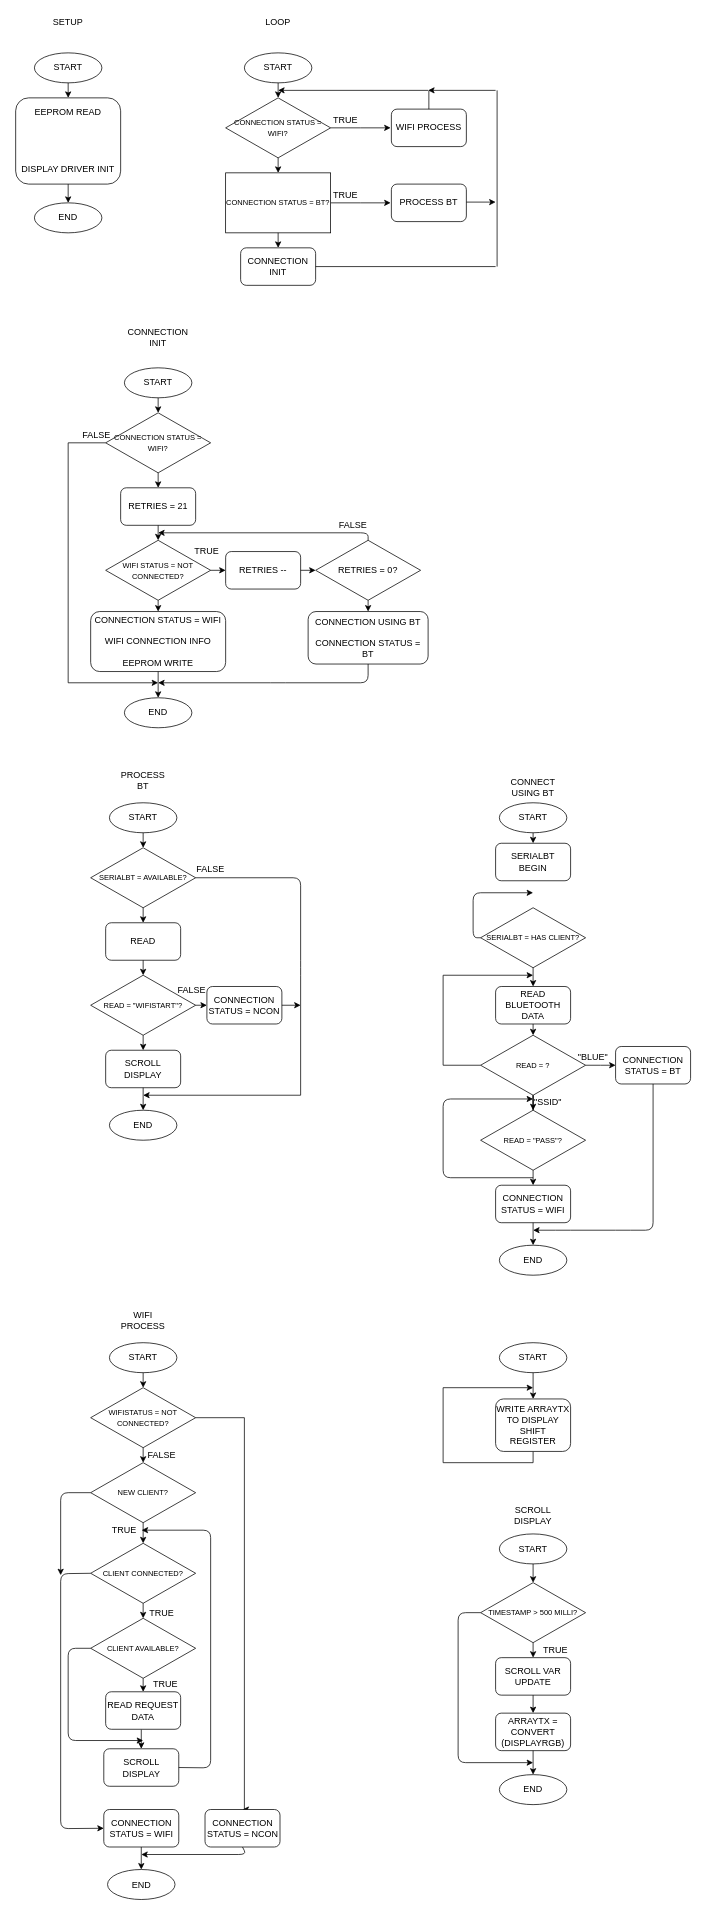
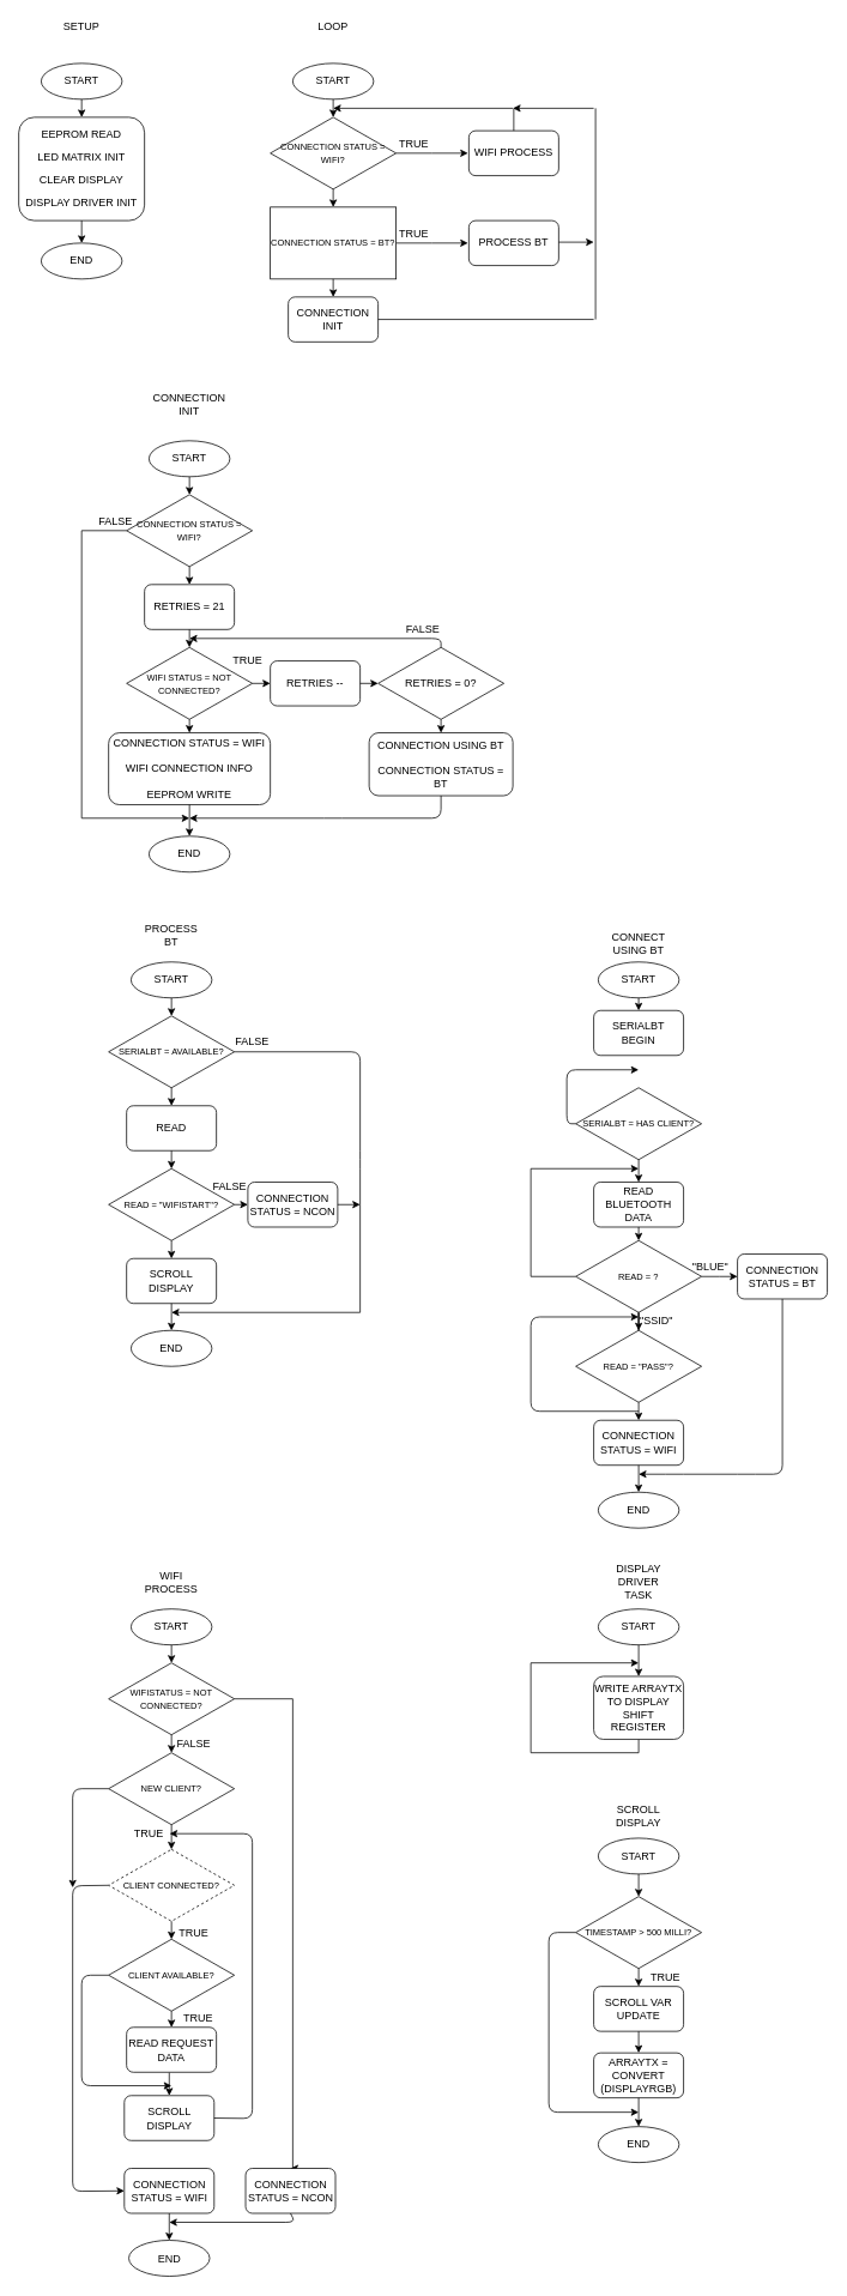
+ <mxCell id="7" value="LED MATRIX INIT" style="text;html=1;strokeColor=none;fillColor=none;align=center;verticalAlign=middle;whiteSpace=wrap;rounded=0;" parent="1" vertex="1"><mxGeometry x="40" y="165" width="100" height="20" as="geometry" /></mxCell>
+ <mxCell id="8" value="CLEAR DISPLAY" style="text;html=1;strokeColor=none;fillColor=none;align=center;verticalAlign=middle;whiteSpace=wrap;rounded=0;" parent="1" vertex="1"><mxGeometry x="40" y="190" width="100" height="20" as="geometry" /></mxCell>
+ <mxCell id="115" value="DISPLAY DRIVER TASK" style="text;html=1;strokeColor=none;fillColor=none;align=center;verticalAlign=middle;whiteSpace=wrap;rounded=0;" parent="1" vertex="1"><mxGeometry x="690" y="1750" width="40" height="20" as="geometry" /></mxCell>
- <mxCell id="134" value="&lt;span style=&quot;white-space: normal&quot;&gt;&lt;font style=&quot;font-size: 10px ; line-height: 110%&quot;&gt;CLIENT CONNECTED?&lt;/font&gt;&lt;/span&gt;" style="rhombus;whiteSpace=wrap;html=1;" vertex="1" parent="1"><mxGeometry x="120" y="2057.5" width="140" height="80" as="geometry" /></mxCell>
+ <mxCell id="134" value="&lt;span style=&quot;white-space: normal&quot;&gt;&lt;font style=&quot;font-size: 10px ; line-height: 110%&quot;&gt;CLIENT CONNECTED?&lt;/font&gt;&lt;/span&gt;" style="rhombus;whiteSpace=wrap;html=1;dashed=1;" vertex="1" parent="1"><mxGeometry x="120" y="2057.5" width="140" height="80" as="geometry" /></mxCell>
